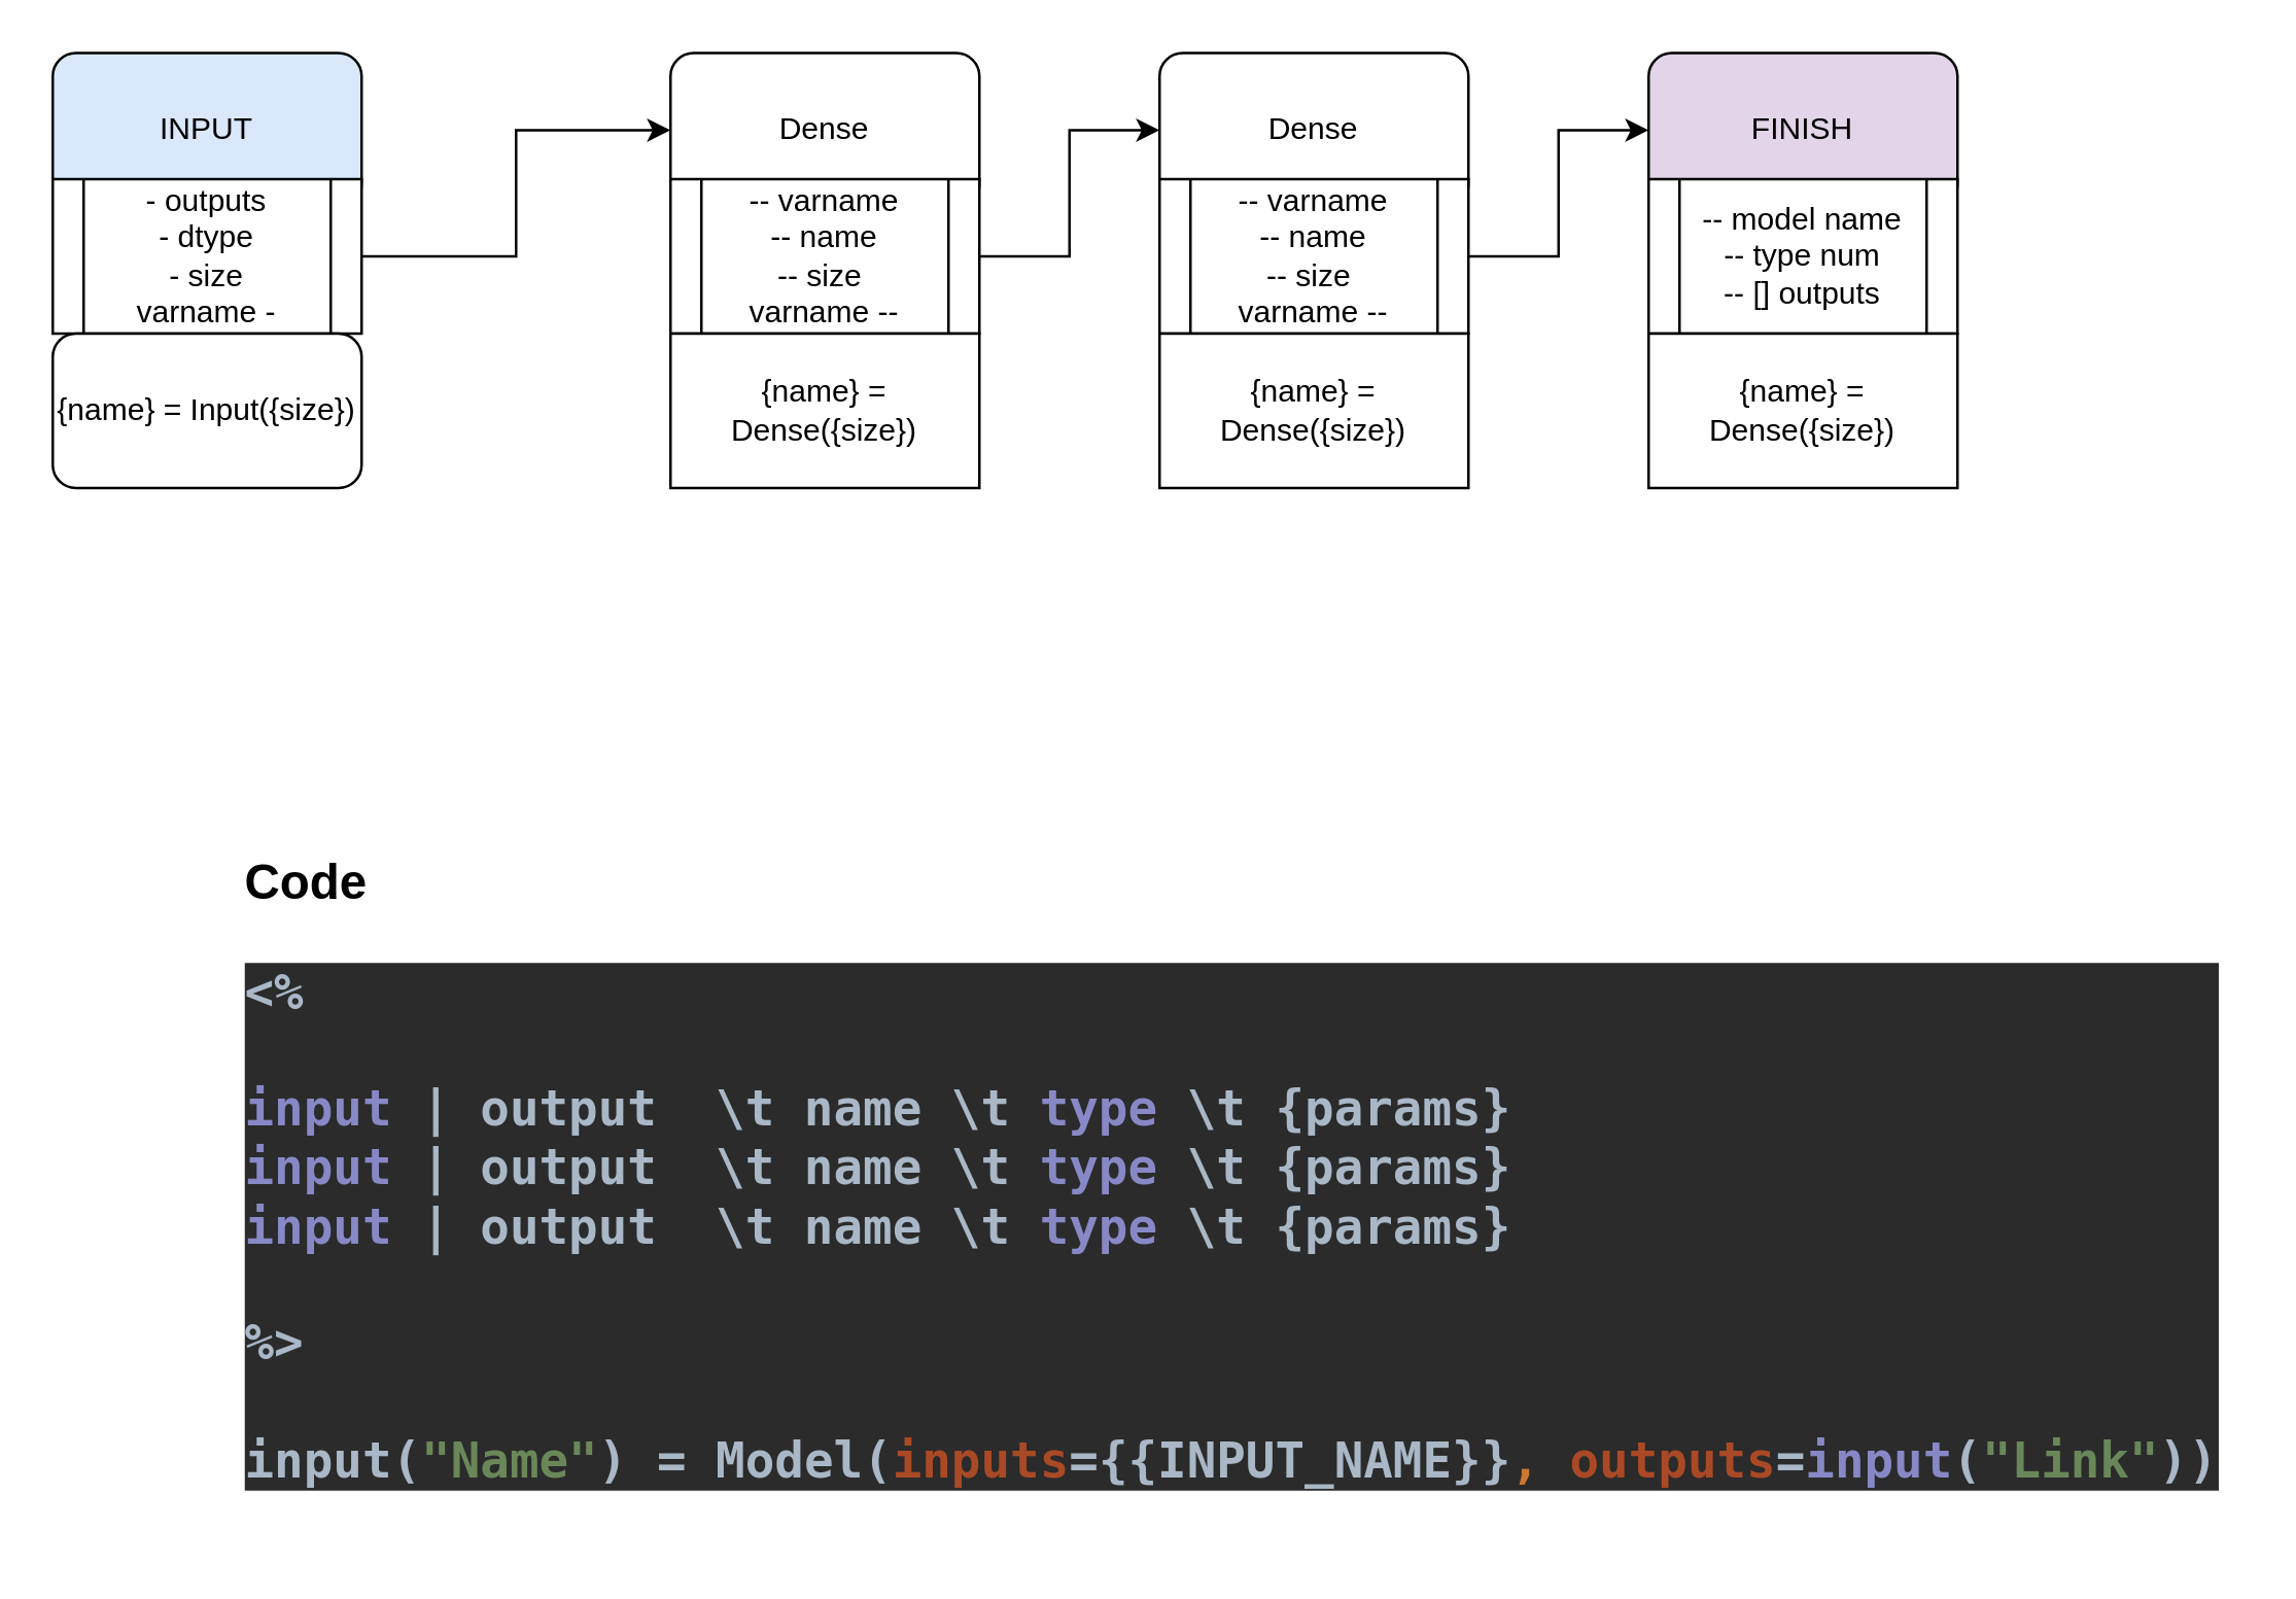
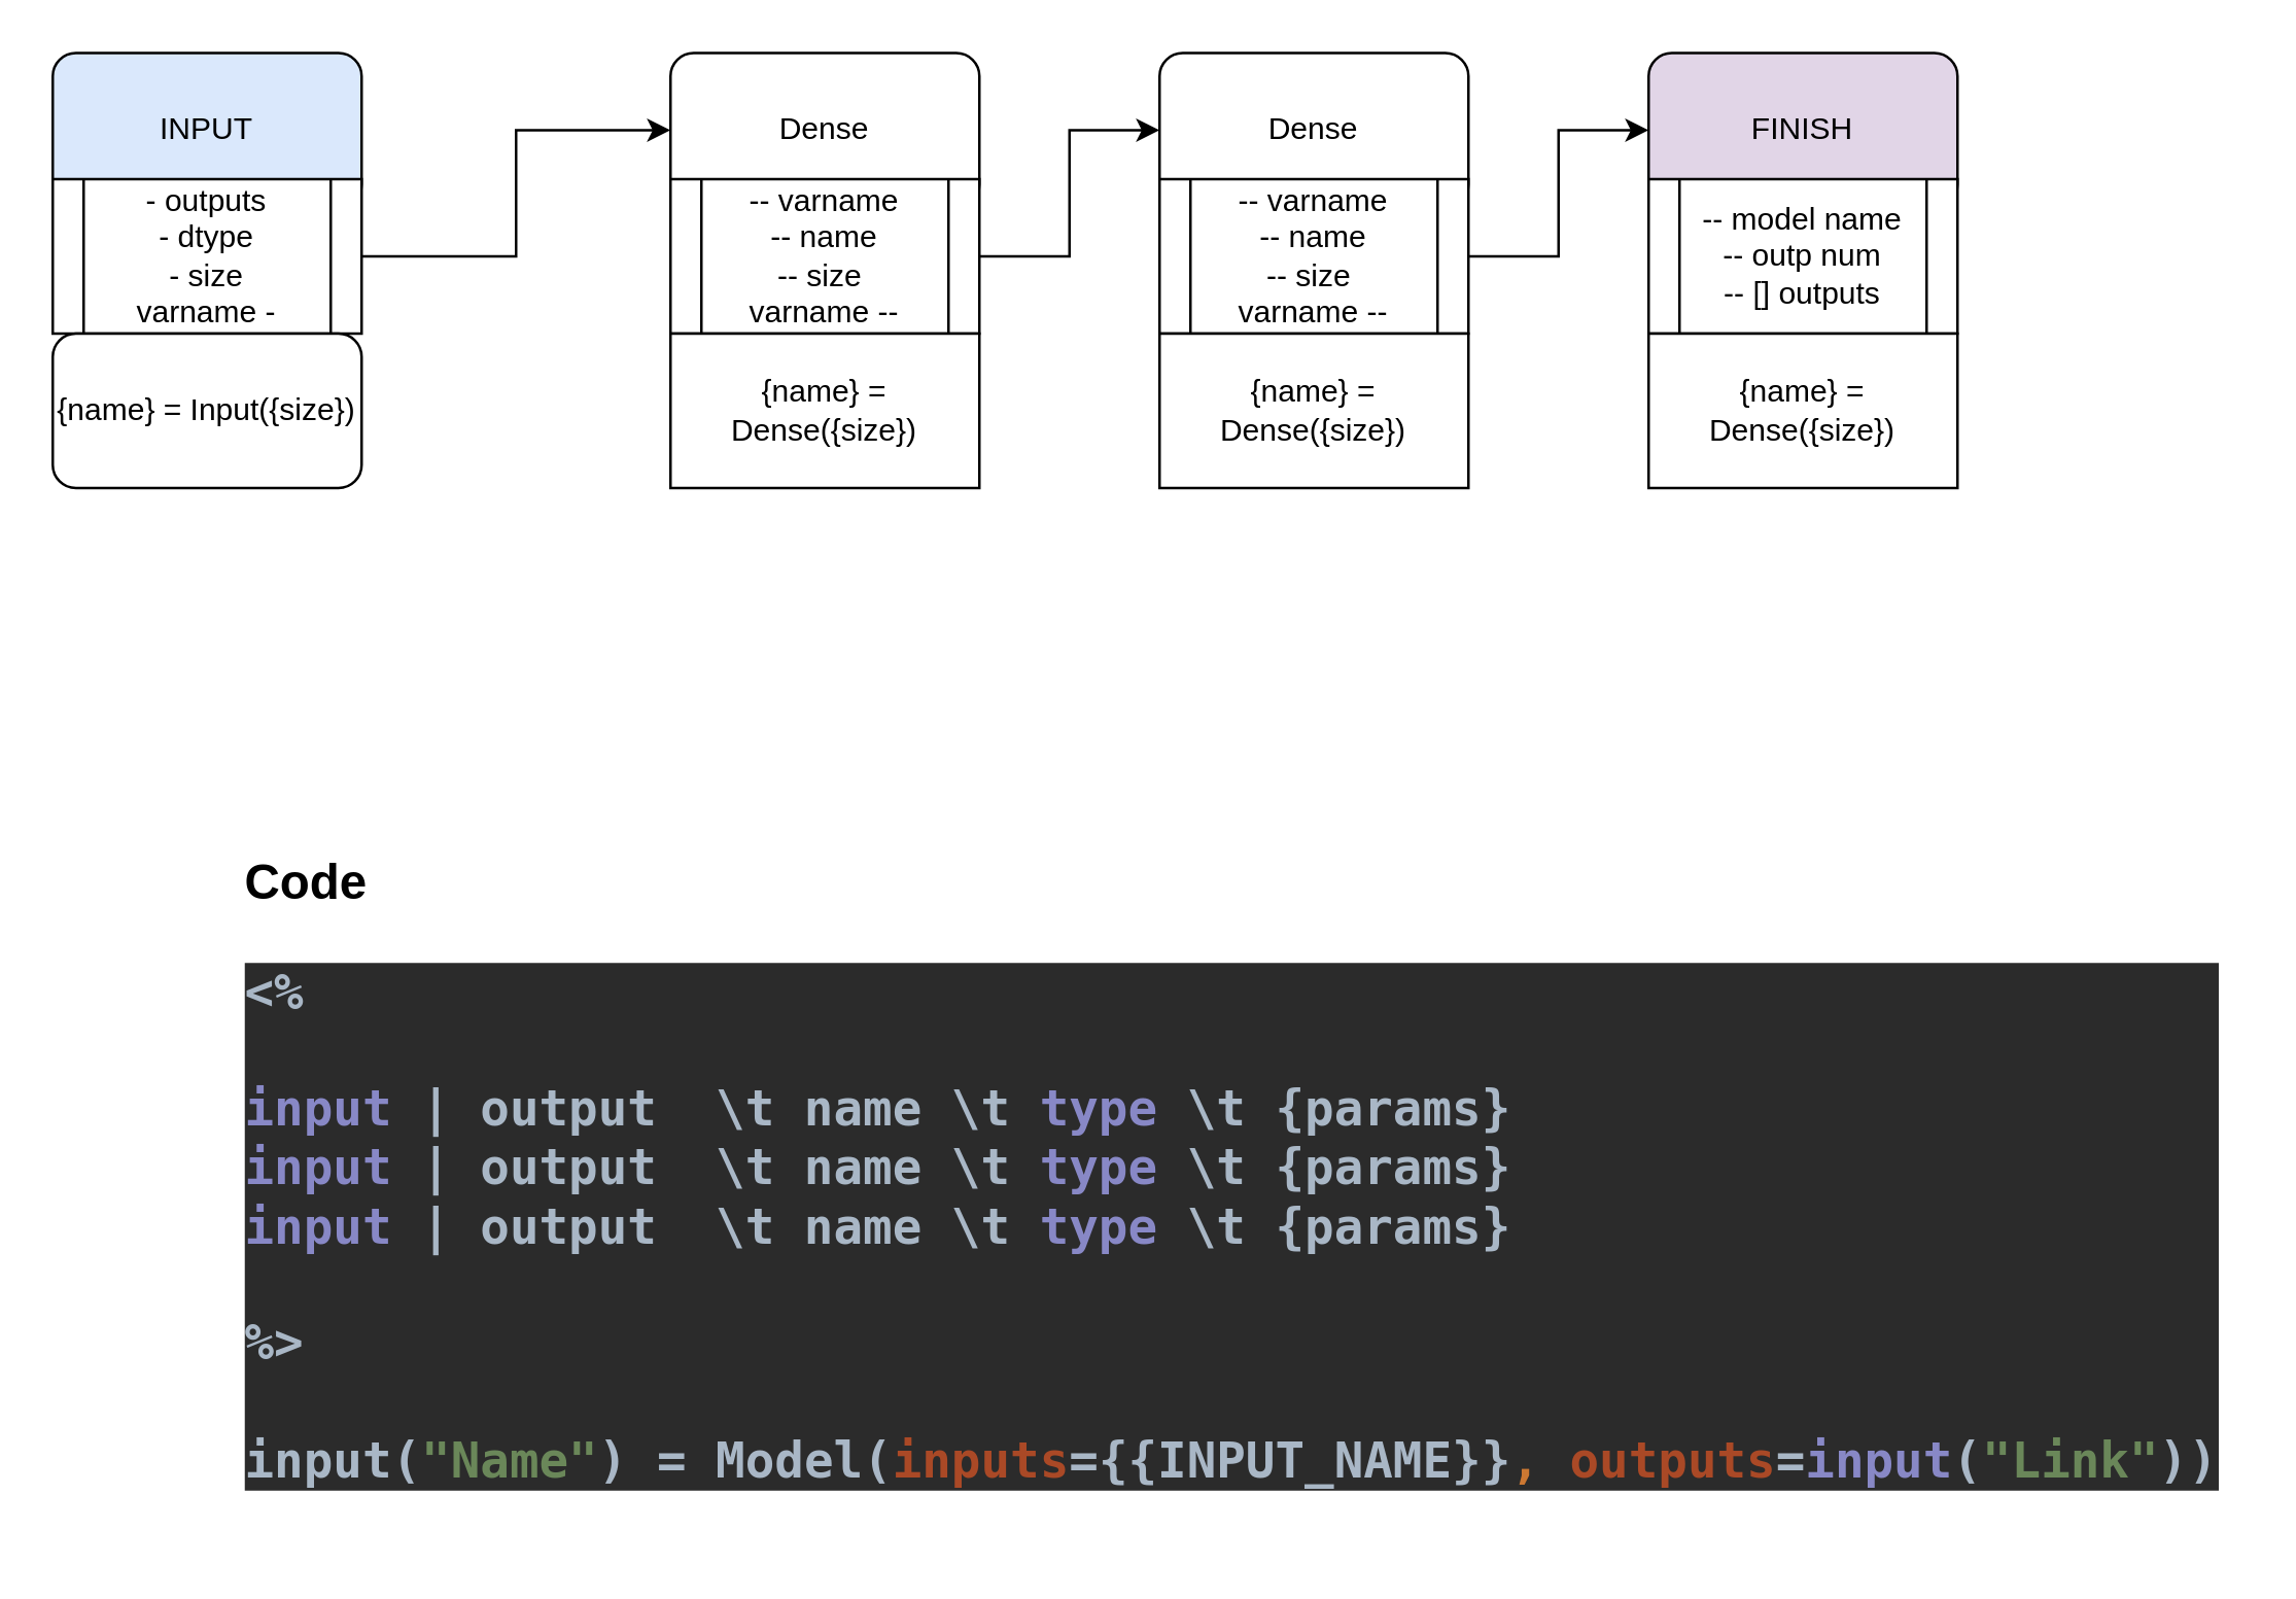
- <mxCell id="9" value="-- model name&lt;br&gt;-- type num&lt;br&gt;-- [] outputs" style="shape=process;whiteSpace=wrap;html=1;backgroundOutline=1;" parent="1" vertex="1"><mxGeometry x="640" y="69" width="120" height="60" as="geometry" /></mxCell>
+ <mxCell id="9" value="-- model name&lt;br&gt;-- outp num&lt;br&gt;-- [] outputs" style="shape=process;whiteSpace=wrap;html=1;backgroundOutline=1;" parent="1" vertex="1"><mxGeometry x="640" y="69" width="120" height="60" as="geometry" /></mxCell>
